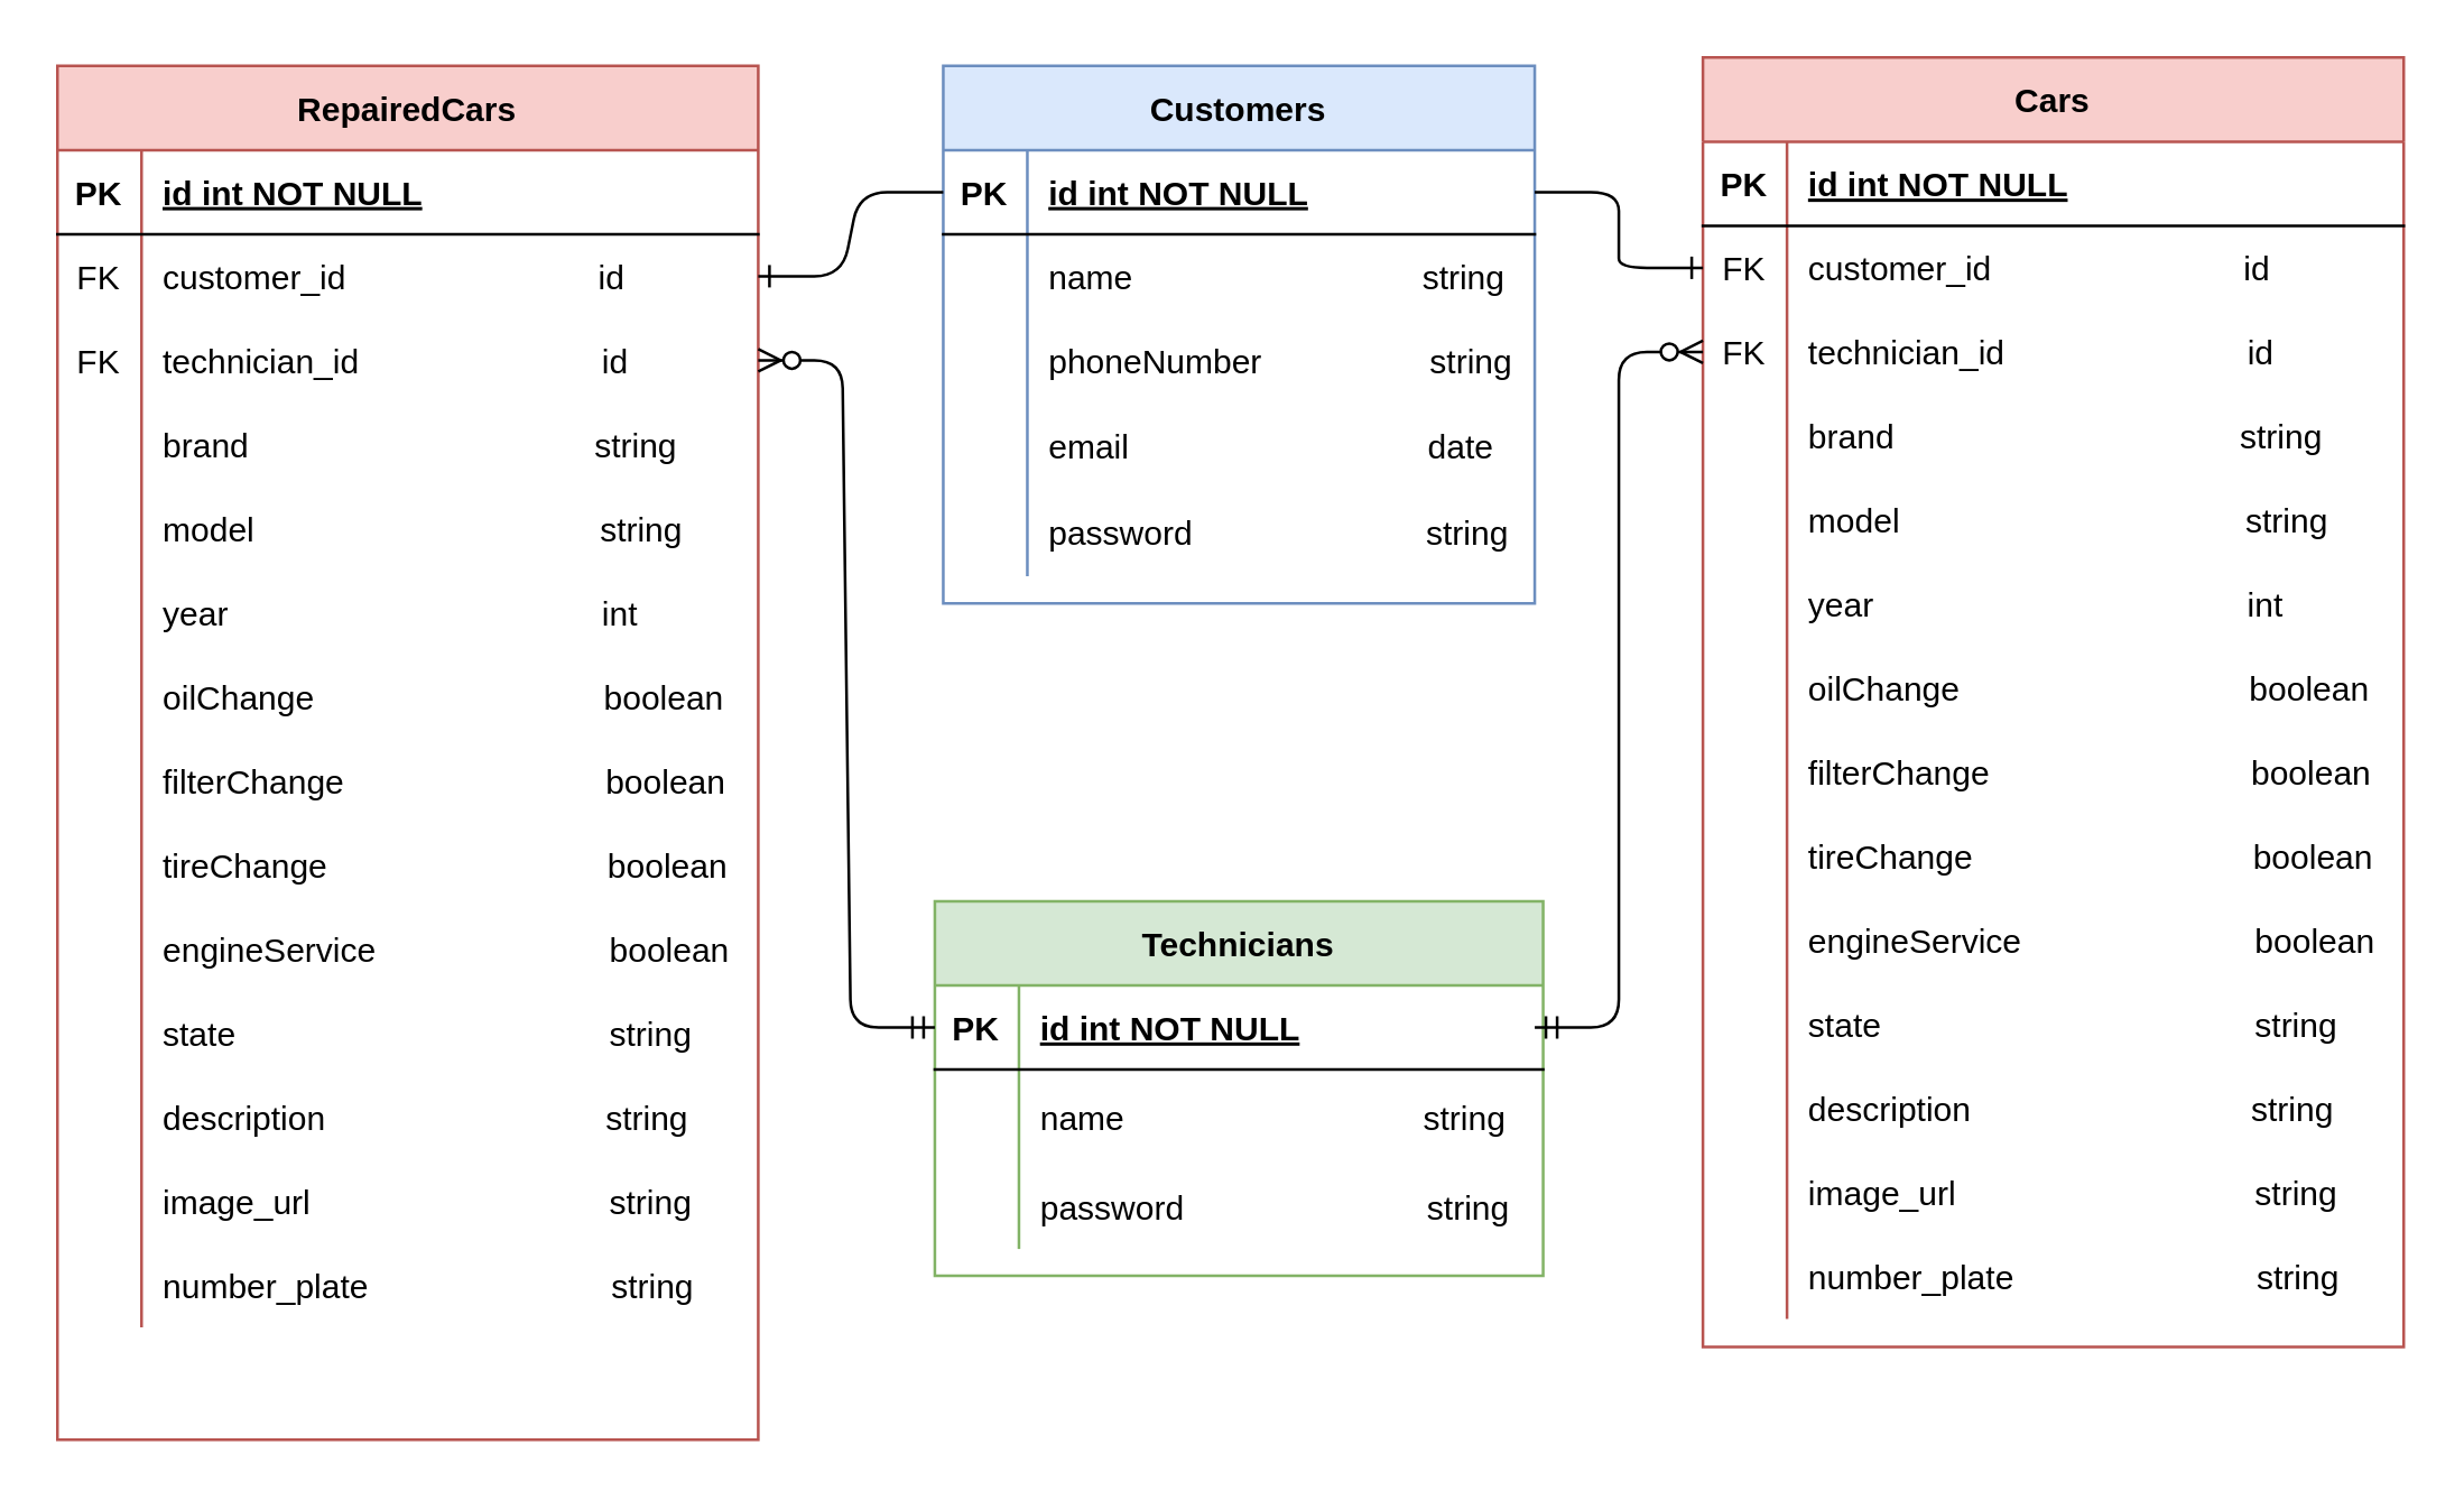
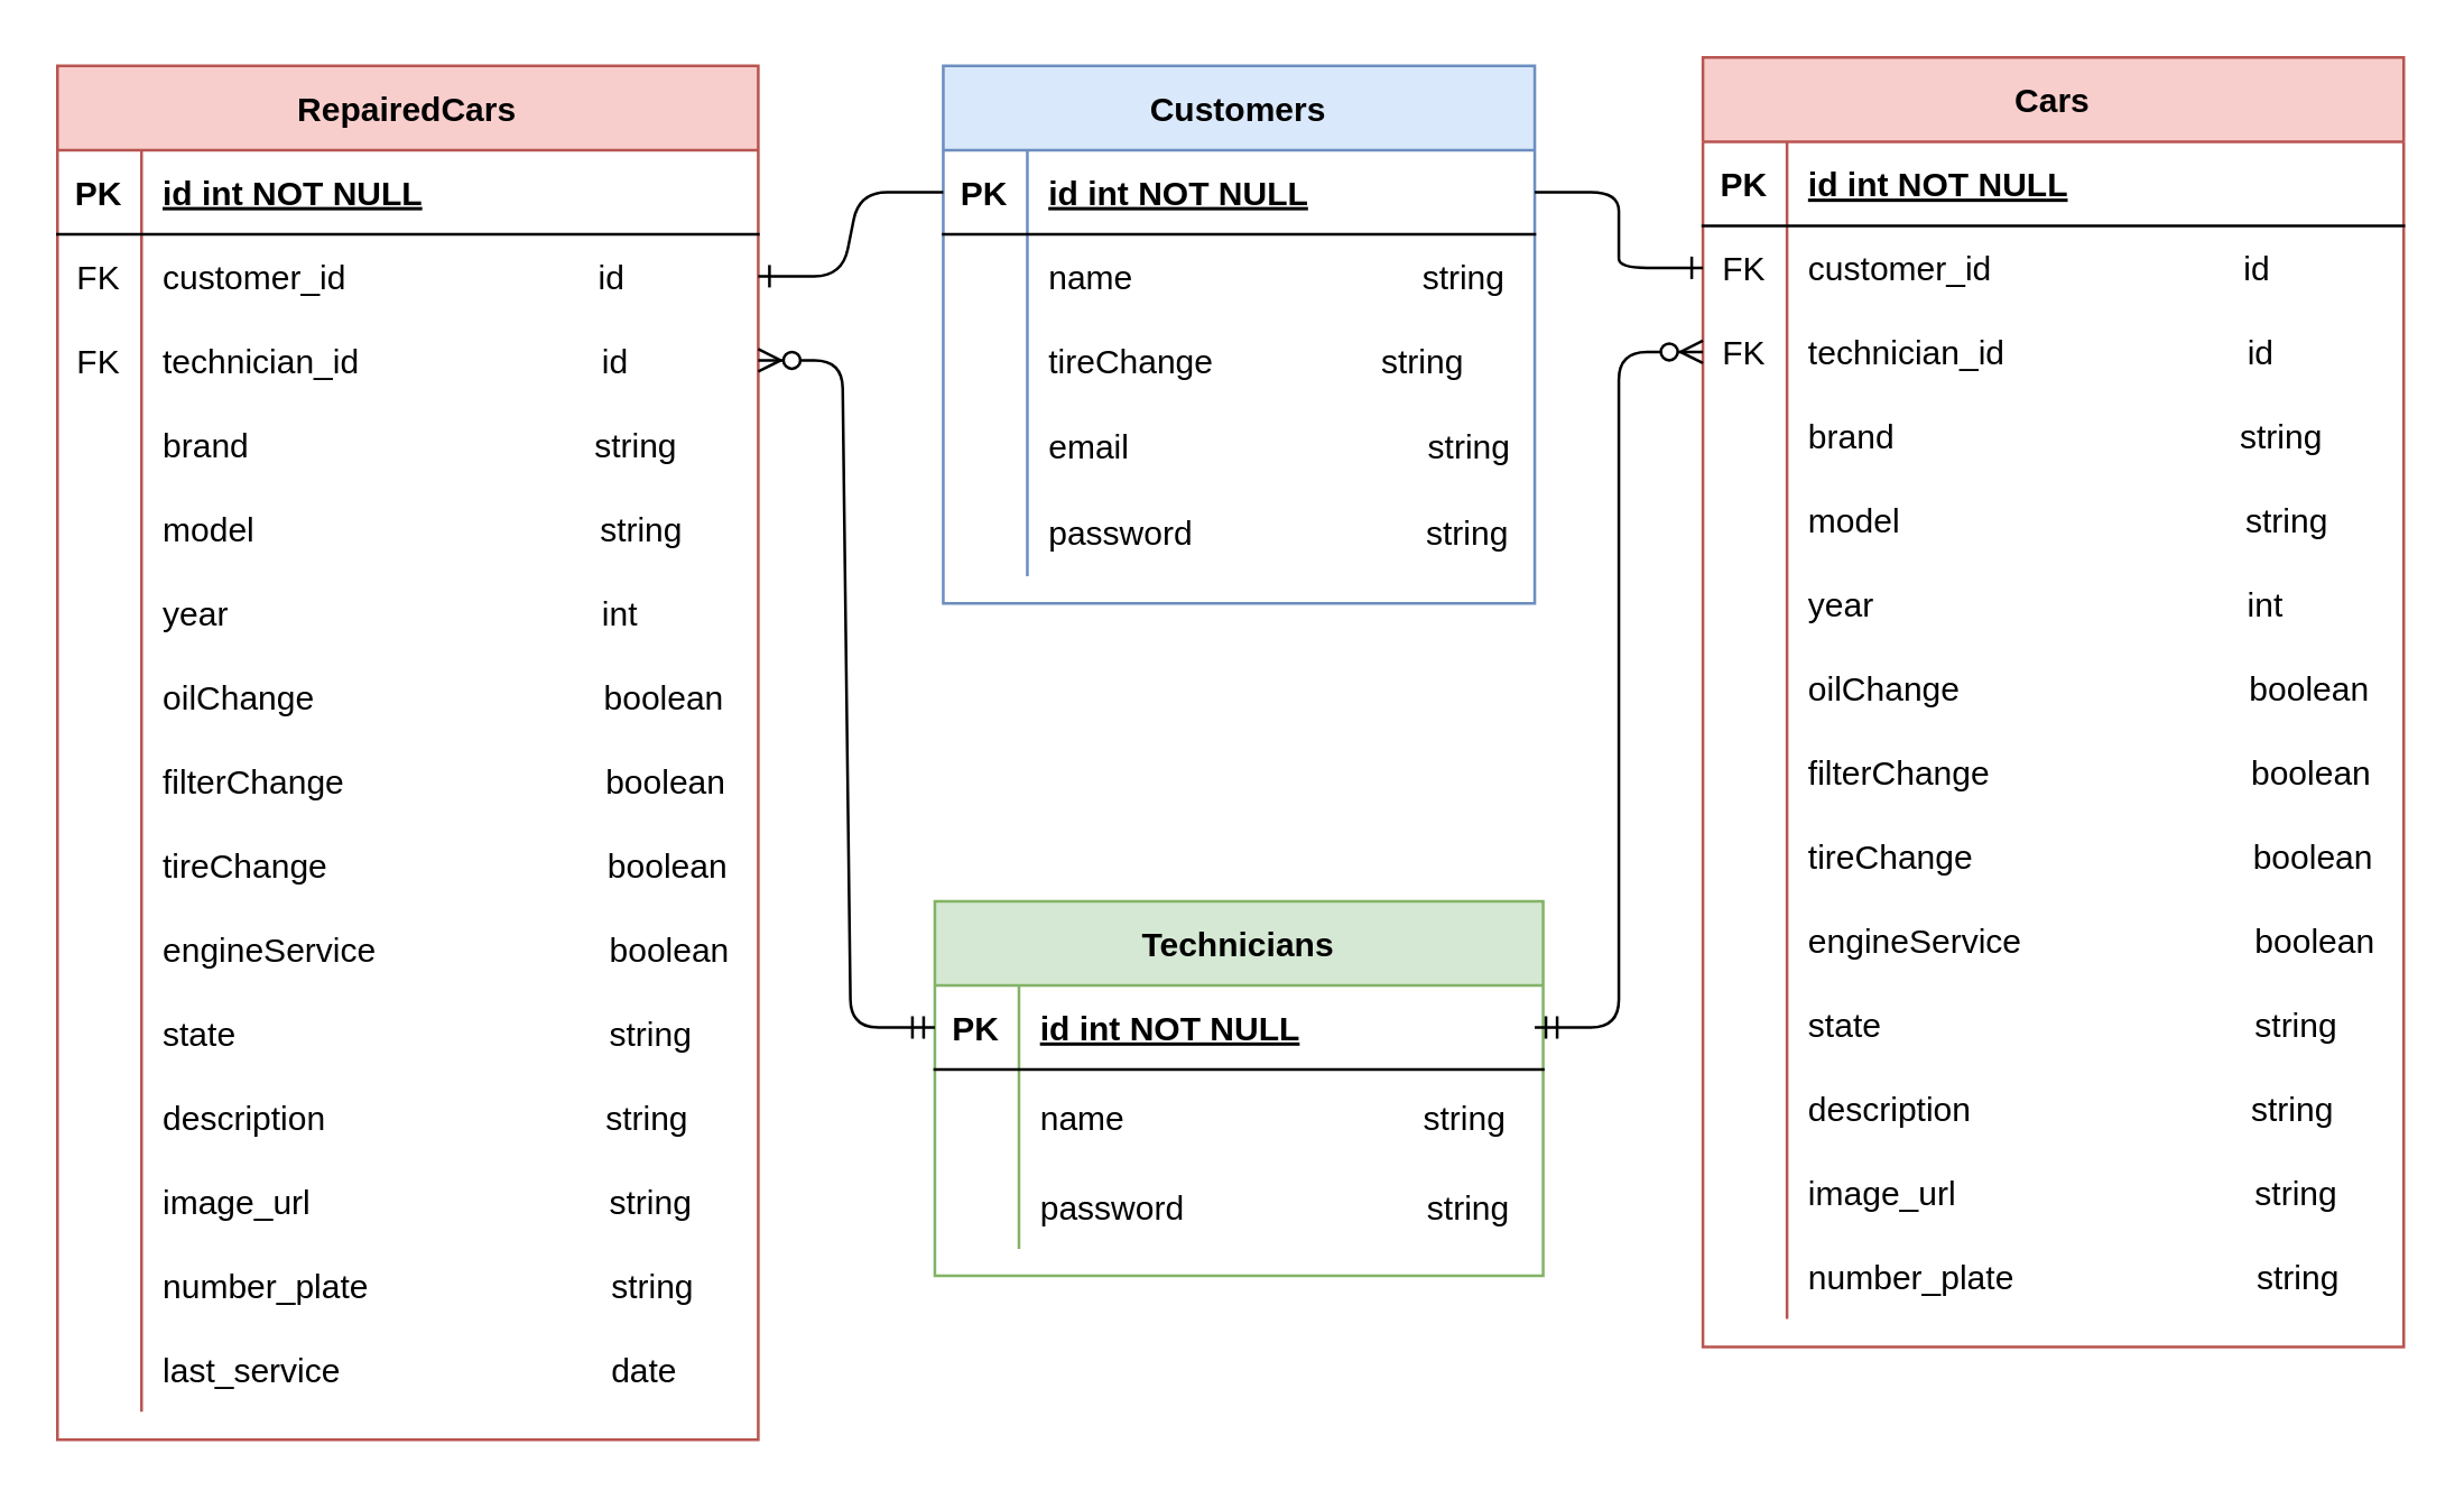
- <mxCell id="64" value="phoneNumber                  string" style="shape=partialRectangle;overflow=hidden;connectable=0;fillColor=none;top=0;left=0;bottom=0;right=0;align=left;spacingLeft=6;" parent="62" vertex="1"><mxGeometry x="30" width="181" height="30" as="geometry"><mxRectangle width="181" height="30" as="alternateBounds" /></mxGeometry></mxCell>
+ <mxCell id="64" value="tireChange                  string" style="shape=partialRectangle;overflow=hidden;connectable=0;fillColor=none;top=0;left=0;bottom=0;right=0;align=left;spacingLeft=6;" parent="62" vertex="1"><mxGeometry x="30" width="181" height="30" as="geometry"><mxRectangle width="181" height="30" as="alternateBounds" /></mxGeometry></mxCell>
- <mxCell id="67" value="email                                date" style="shape=partialRectangle;overflow=hidden;connectable=0;fillColor=none;top=0;left=0;bottom=0;right=0;align=left;spacingLeft=6;" parent="65" vertex="1"><mxGeometry x="30" width="181" height="31" as="geometry"><mxRectangle width="181" height="31" as="alternateBounds" /></mxGeometry></mxCell>
+ <mxCell id="67" value="email                                string" style="shape=partialRectangle;overflow=hidden;connectable=0;fillColor=none;top=0;left=0;bottom=0;right=0;align=left;spacingLeft=6;" parent="65" vertex="1"><mxGeometry x="30" width="181" height="31" as="geometry"><mxRectangle width="181" height="31" as="alternateBounds" /></mxGeometry></mxCell>
+ <mxCell id="118" value="last_service                             date" style="shape=partialRectangle;overflow=hidden;connectable=0;fillColor=none;top=0;left=0;bottom=0;right=0;align=left;spacingLeft=6;" parent="116" vertex="1"><mxGeometry x="30" width="220" height="30" as="geometry"><mxRectangle width="220" height="30" as="alternateBounds" /></mxGeometry></mxCell>
